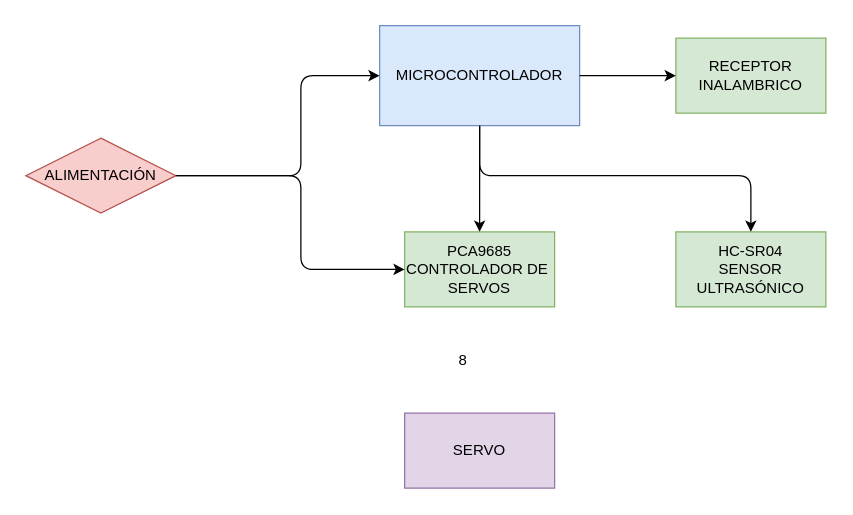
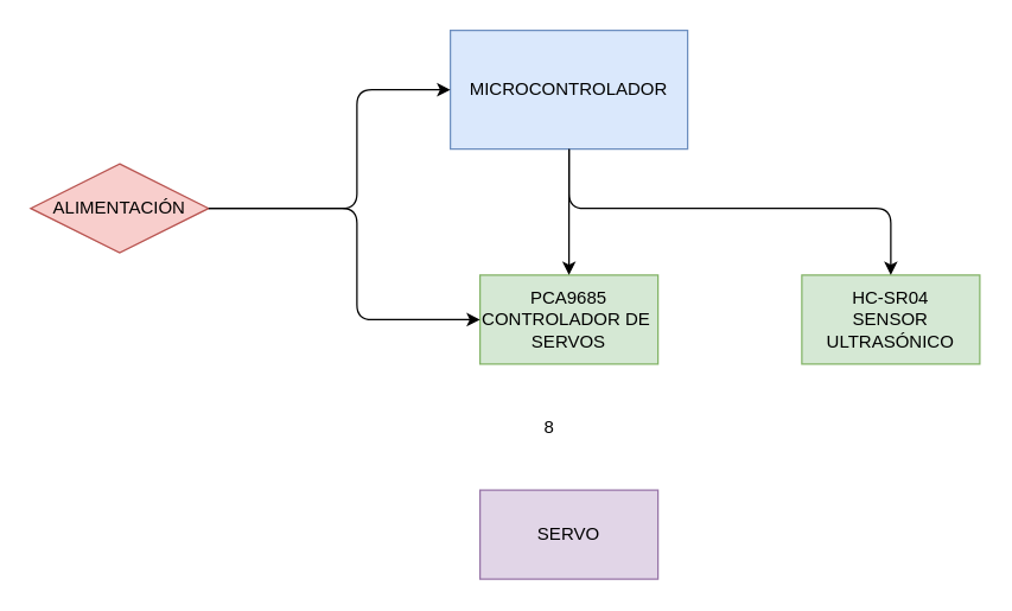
- <mxCell id="8" value="" style="endArrow=classic;html=1;entryX=0;entryY=0.5;entryDx=0;entryDy=0;exitX=1;exitY=0.5;exitDx=0;exitDy=0;" edge="1" parent="1" source="2" target="7"><mxGeometry width="50" height="50" relative="1" as="geometry"><mxPoint x="480" y="90" as="sourcePoint" /><mxPoint x="530" y="40" as="targetPoint" /></mxGeometry></mxCell>
- <mxCell id="7" value="RECEPTOR&lt;br&gt;INALAMBRICO" style="rounded=0;whiteSpace=wrap;html=1;fillColor=#d5e8d4;strokeColor=#82b366;" vertex="1" parent="1"><mxGeometry x="540" y="30" width="120" height="60" as="geometry" /></mxCell>
